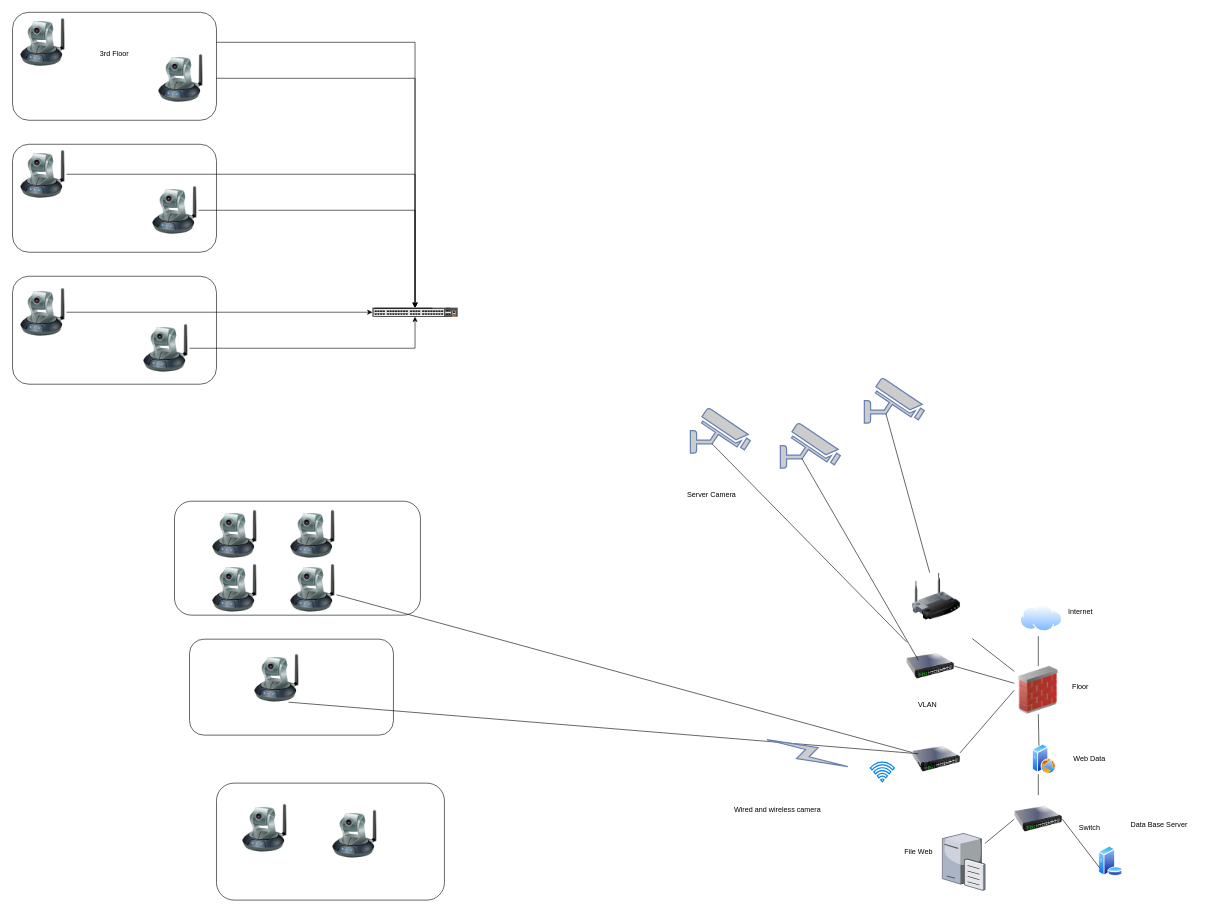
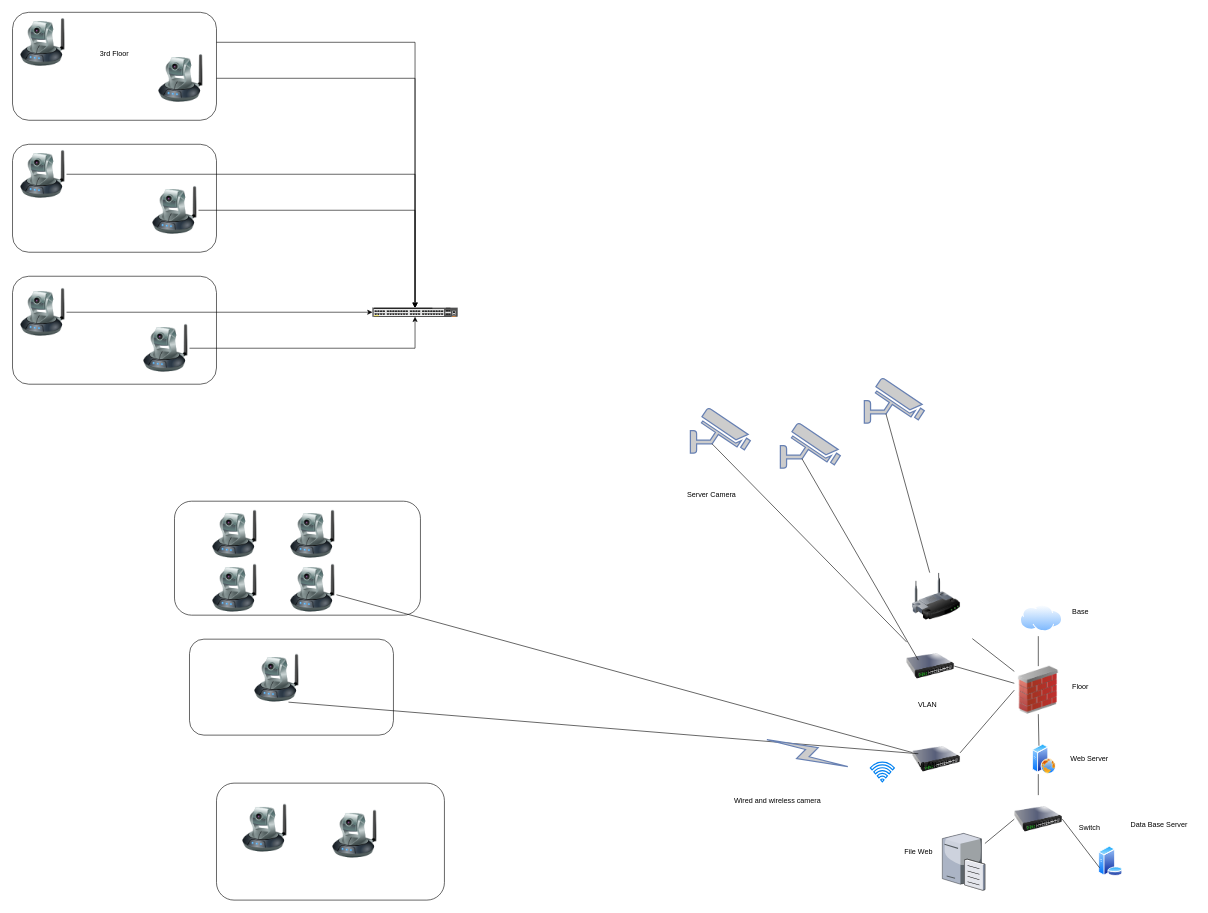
- <mxCell id="13" value="Internet&lt;br&gt;" style="text;html=1;align=center;verticalAlign=middle;resizable=0;points=[];autosize=1;strokeColor=none;fillColor=none;" parent="1" vertex="1"><mxGeometry x="1770" y="1004.1" width="60" height="30" as="geometry" /></mxCell>
+ <mxCell id="13" value="Base&lt;br&gt;" style="text;html=1;align=center;verticalAlign=middle;resizable=0;points=[];autosize=1;strokeColor=none;fillColor=none;" parent="1" vertex="1"><mxGeometry x="1770" y="1004.1" width="60" height="30" as="geometry" /></mxCell>
- <mxCell id="15" value="Web Data&lt;br&gt;" style="text;html=1;align=center;verticalAlign=middle;resizable=0;points=[];autosize=1;strokeColor=none;fillColor=none;" parent="1" vertex="1"><mxGeometry x="1770" y="1250" width="90" height="30" as="geometry" /></mxCell>
+ <mxCell id="15" value="Web Server&lt;br&gt;" style="text;html=1;align=center;verticalAlign=middle;resizable=0;points=[];autosize=1;strokeColor=none;fillColor=none;" parent="1" vertex="1"><mxGeometry x="1770" y="1250" width="90" height="30" as="geometry" /></mxCell>
- <mxCell id="36" value="Wired and wireless camera" style="text;html=1;align=center;verticalAlign=middle;resizable=0;points=[];autosize=1;strokeColor=none;fillColor=none;" parent="1" vertex="1"><mxGeometry x="1210" y="1335" width="170" height="30" as="geometry" /></mxCell>
+ <mxCell id="36" value="Wired and wireless camera" style="text;html=1;align=center;verticalAlign=middle;resizable=0;points=[];autosize=1;strokeColor=none;fillColor=none;" parent="1" vertex="1"><mxGeometry x="1210" y="1320" width="170" height="30" as="geometry" /></mxCell>
